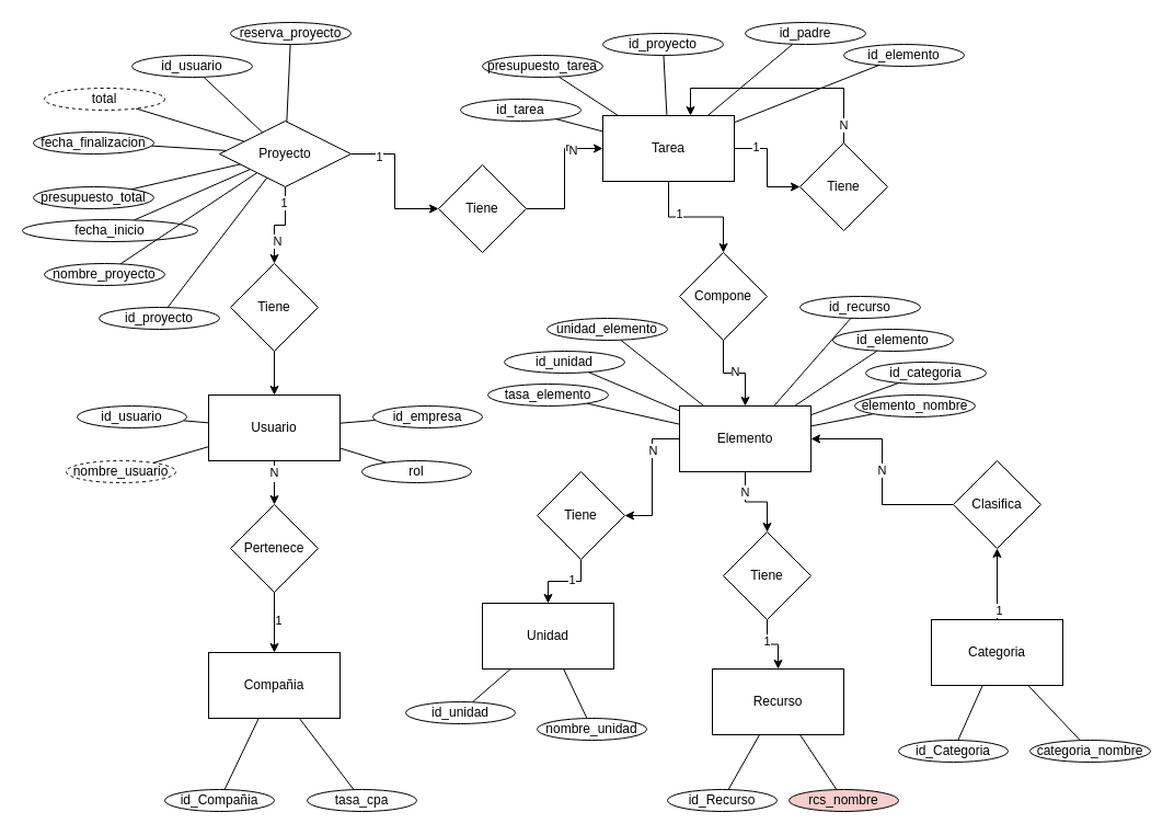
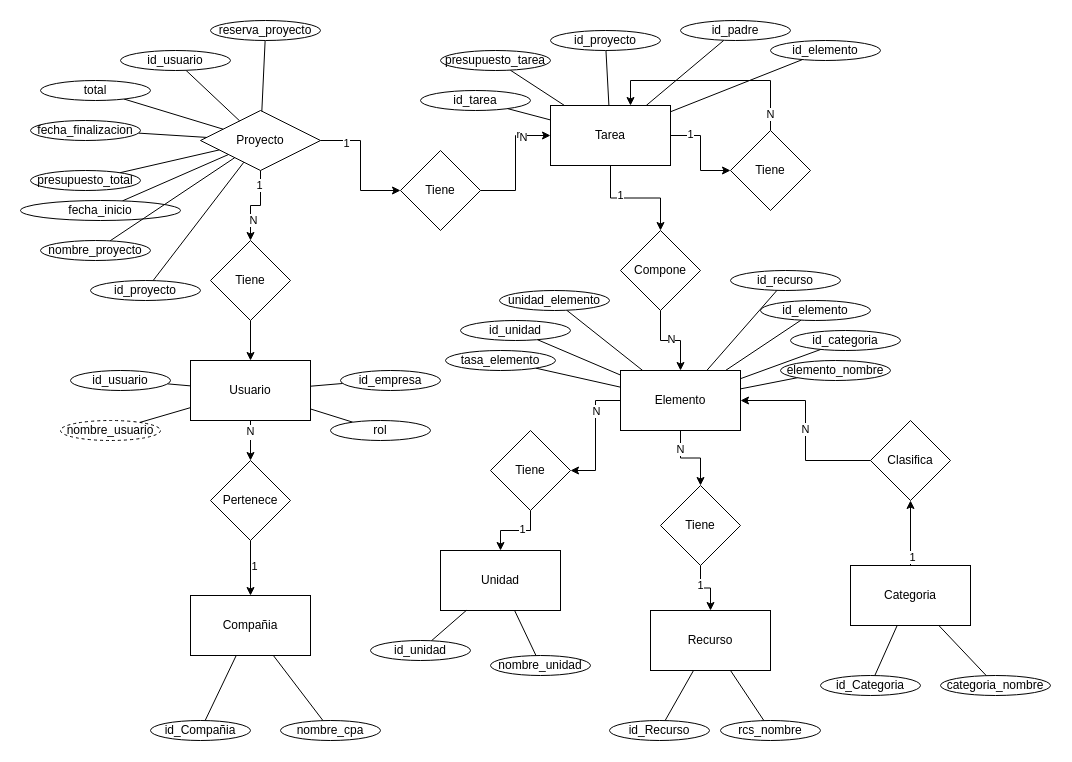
- <mxCell id="75" value="total" style="ellipse;whiteSpace=wrap;html=1;dashed=1;" vertex="1" parent="1"><mxGeometry x="40" y="80" width="110" height="20" as="geometry" /></mxCell>
+ <mxCell id="75" value="total" style="ellipse;whiteSpace=wrap;html=1;" vertex="1" parent="1"><mxGeometry x="40" y="80" width="110" height="20" as="geometry" /></mxCell>
- <mxCell id="59" value="tasa_cpa" style="ellipse;whiteSpace=wrap;html=1;" vertex="1" parent="1"><mxGeometry x="280" y="720" width="100" height="20" as="geometry" /></mxCell>
+ <mxCell id="59" value="nombre_cpa" style="ellipse;whiteSpace=wrap;html=1;" vertex="1" parent="1"><mxGeometry x="280" y="720" width="100" height="20" as="geometry" /></mxCell>
- <mxCell id="91" value="rcs_nombre" style="ellipse;whiteSpace=wrap;html=1;fillColor=#f8cecc;" vertex="1" parent="1"><mxGeometry x="720" y="720" width="100" height="20" as="geometry" /></mxCell>
+ <mxCell id="91" value="rcs_nombre" style="ellipse;whiteSpace=wrap;html=1;" vertex="1" parent="1"><mxGeometry x="720" y="720" width="100" height="20" as="geometry" /></mxCell>
